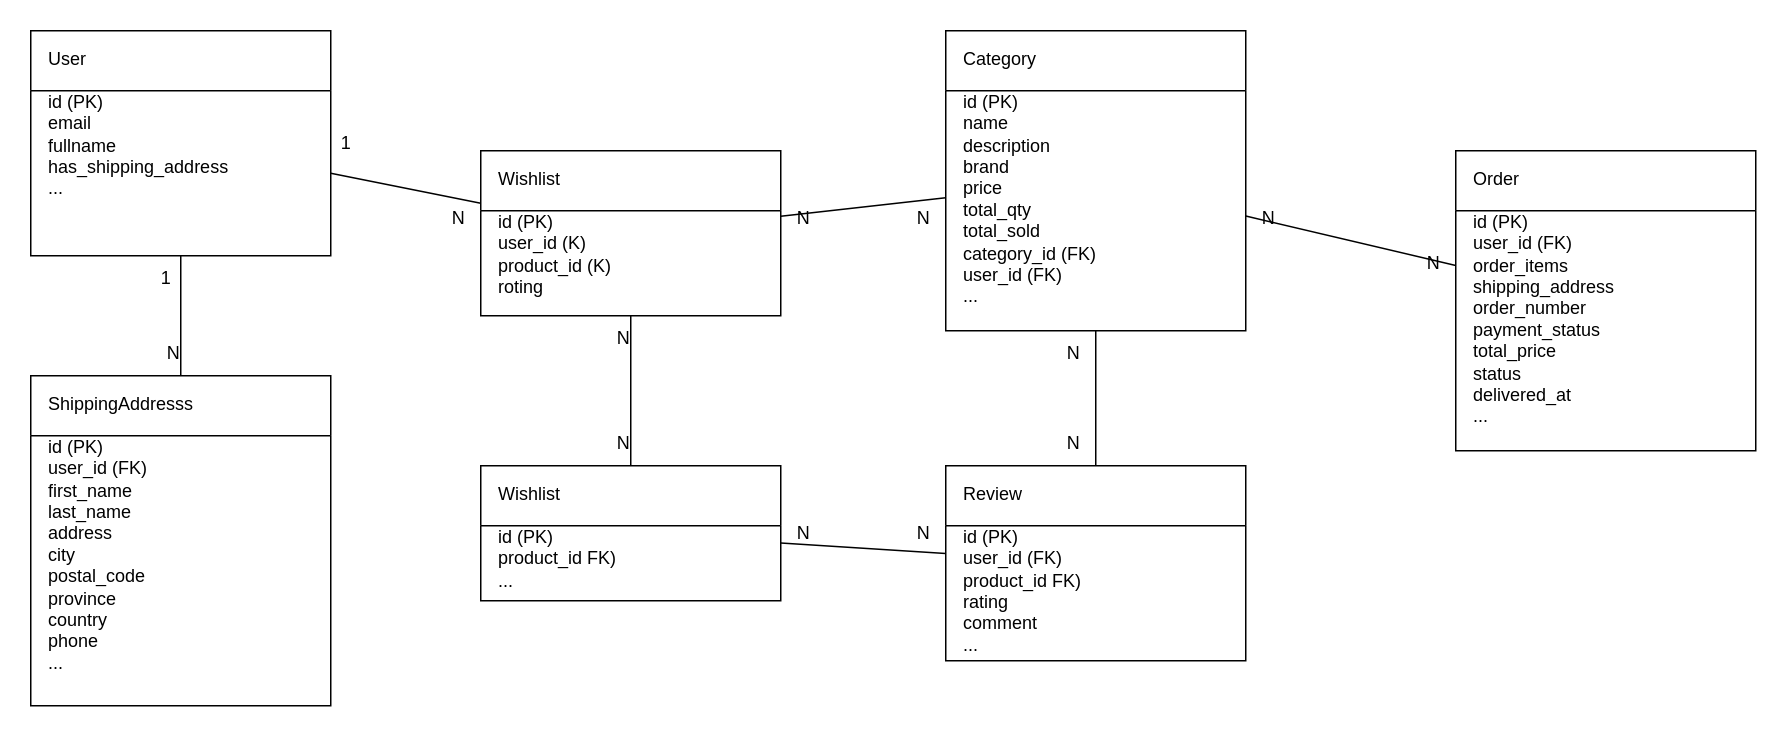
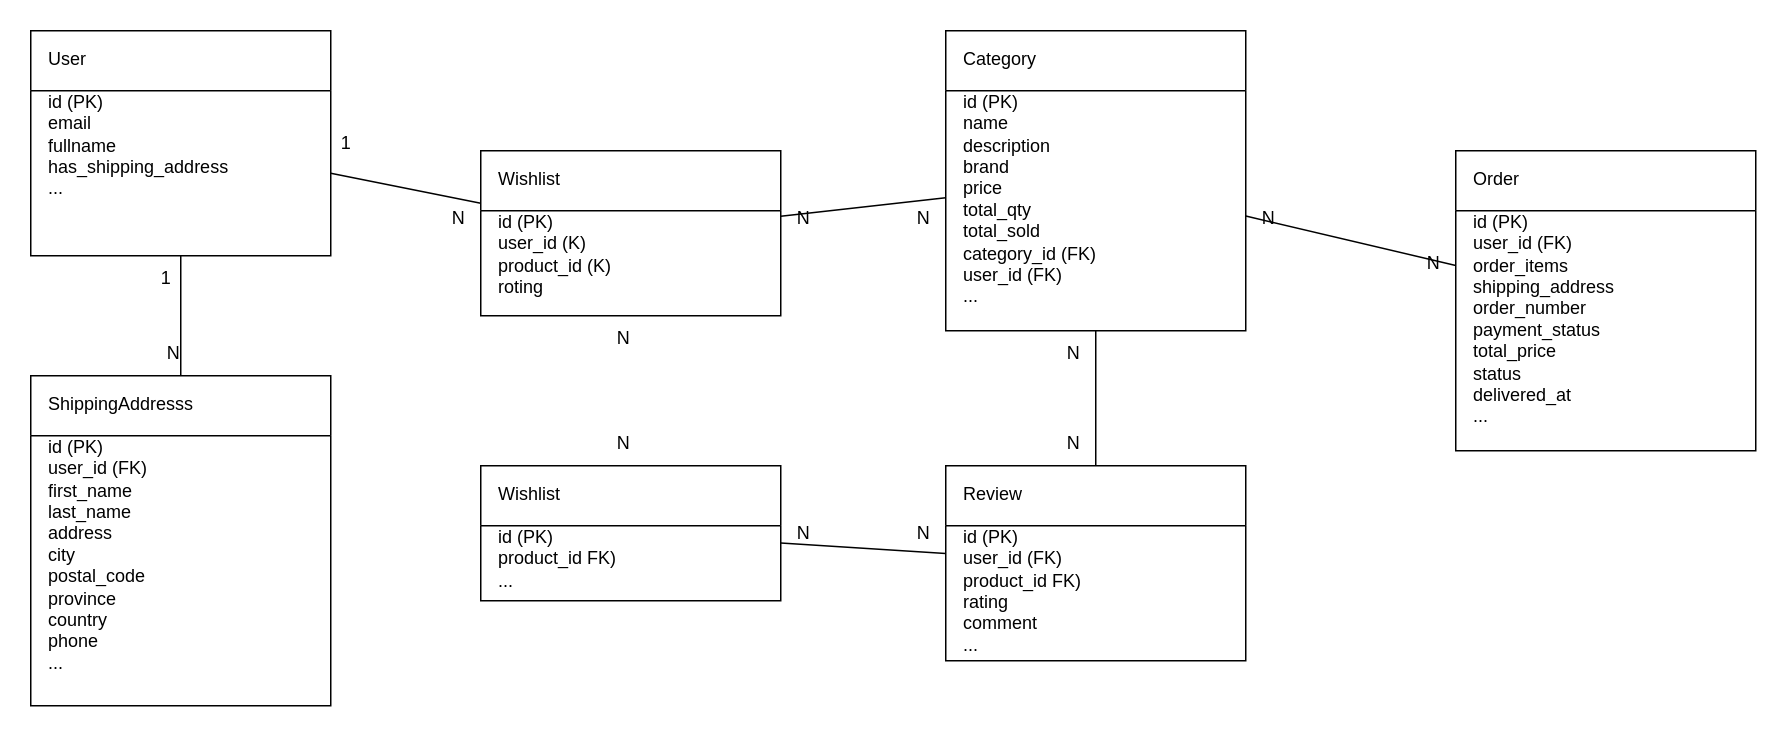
- <mxCell id="18" style="endArrow=none;html=1;strokeWidth=1;strokeColor=#000000;" parent="1" source="5" target="6" edge="1"><mxGeometry relative="1" as="geometry" /></mxCell>
